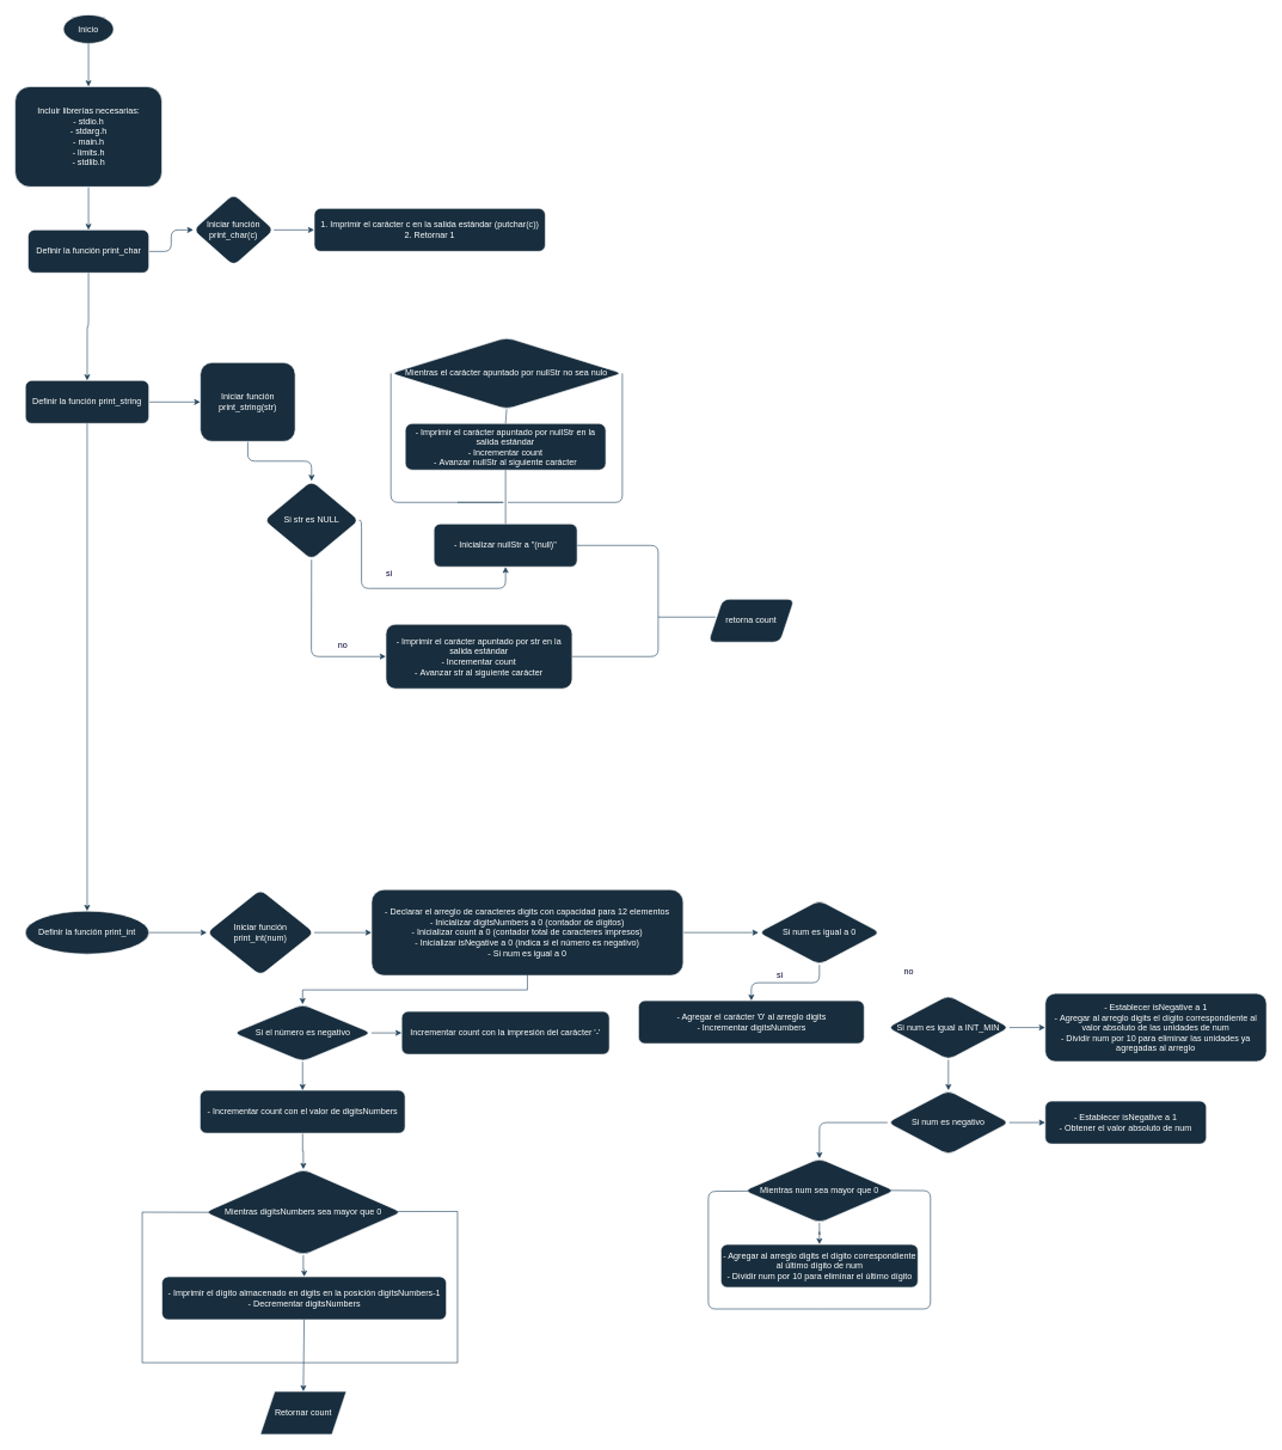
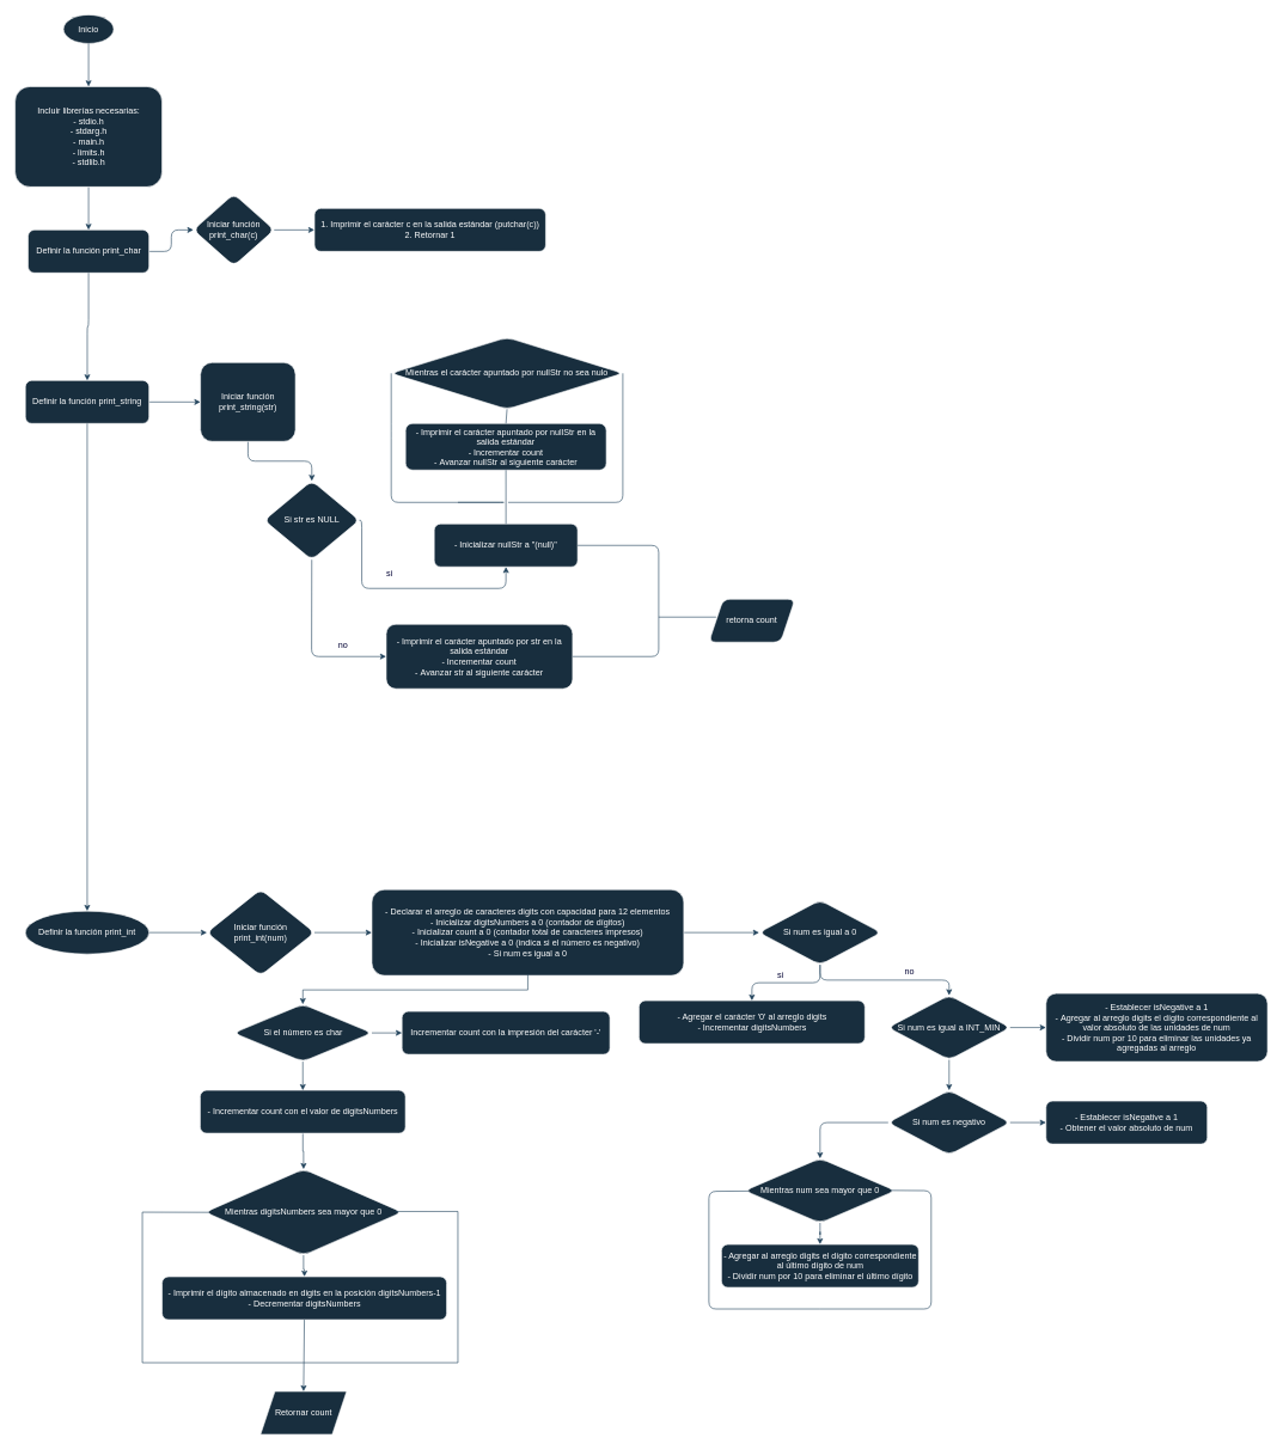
+ <mxCell id="40" value="" style="edgeStyle=orthogonalEdgeStyle;rounded=1;orthogonalLoop=1;jettySize=auto;html=1;strokeColor=#23445D;exitX=0.5;exitY=1;exitDx=0;exitDy=0;labelBackgroundColor=none;fontColor=default;" edge="1" parent="1" source="42" target="47"><mxGeometry relative="1" as="geometry" /></mxCell>
- <mxCell id="59" value="Si el número es negativo" style="rhombus;whiteSpace=wrap;html=1;fillColor=#182E3E;strokeColor=#FFFFFF;fontColor=#FFFFFF;labelBackgroundColor=none;rounded=1;" vertex="1" parent="1"><mxGeometry x="325.5" y="1400" width="192.5" height="80" as="geometry" /></mxCell>
+ <mxCell id="59" value="Si el número es char" style="rhombus;whiteSpace=wrap;html=1;fillColor=#182E3E;strokeColor=#FFFFFF;fontColor=#FFFFFF;labelBackgroundColor=none;rounded=1;" vertex="1" parent="1"><mxGeometry x="325.5" y="1400" width="192.5" height="80" as="geometry" /></mxCell>
